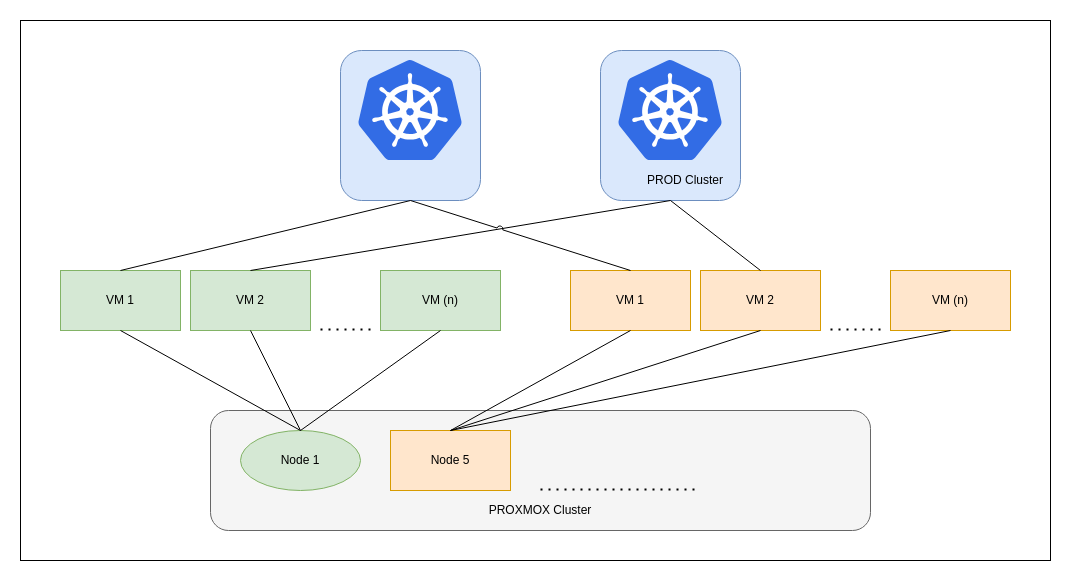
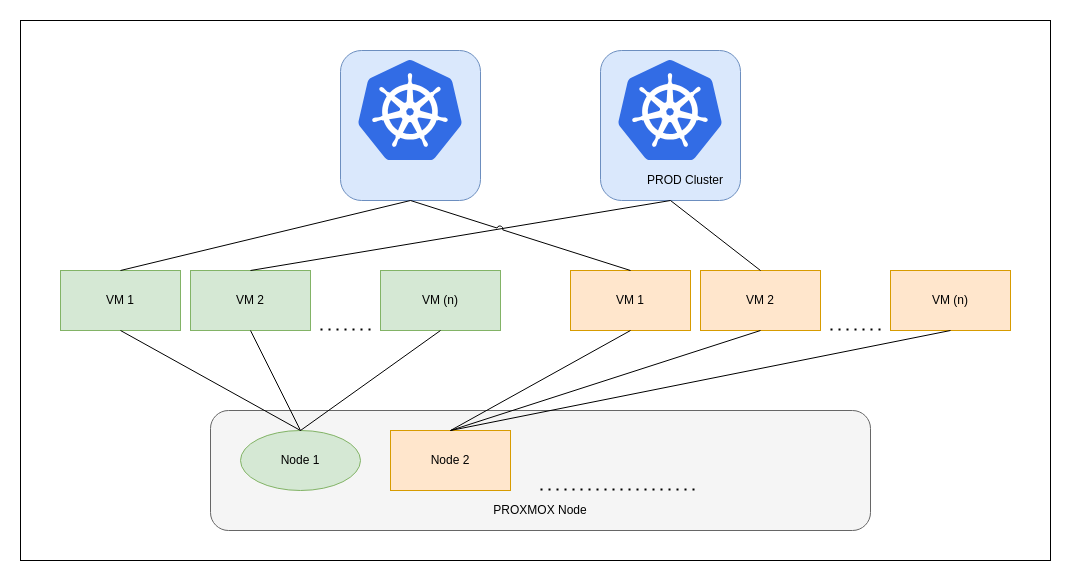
- <mxCell id="6" value="Node 5" style="rounded=0;whiteSpace=wrap;html=1;fillColor=#ffe6cc;strokeColor=#d79b00;" parent="1" vertex="1"><mxGeometry x="390" y="430" width="120" height="60" as="geometry" /></mxCell>
+ <mxCell id="6" value="Node 2" style="rounded=0;whiteSpace=wrap;html=1;fillColor=#ffe6cc;strokeColor=#d79b00;" parent="1" vertex="1"><mxGeometry x="390" y="430" width="120" height="60" as="geometry" /></mxCell>
- <mxCell id="8" value="PROXMOX Cluster" style="text;html=1;strokeColor=none;fillColor=none;align=center;verticalAlign=middle;whiteSpace=wrap;rounded=0;" parent="1" vertex="1"><mxGeometry x="480" y="500" width="120" height="20" as="geometry" /></mxCell>
+ <mxCell id="8" value="PROXMOX Node" style="text;html=1;strokeColor=none;fillColor=none;align=center;verticalAlign=middle;whiteSpace=wrap;rounded=0;" parent="1" vertex="1"><mxGeometry x="480" y="500" width="120" height="20" as="geometry" /></mxCell>
